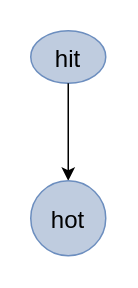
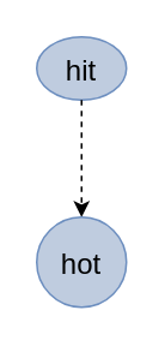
- <mxCell id="3" value="" style="endArrow=classic;html=1;rounded=0;exitX=0.5;exitY=1;exitDx=0;exitDy=0;entryX=0.5;entryY=0;entryDx=0;entryDy=0;" edge="1" parent="1" source="2" target="4"><mxGeometry width="50" height="50" relative="1" as="geometry"><mxPoint x="90" y="300" as="sourcePoint" /><mxPoint x="-240" y="130" as="targetPoint" /></mxGeometry></mxCell>
+ <mxCell id="3" value="" style="endArrow=classic;html=1;rounded=0;exitX=0.5;exitY=1;exitDx=0;exitDy=0;entryX=0.5;entryY=0;entryDx=0;entryDy=0;dashed=1;" edge="1" parent="1" source="2" target="4"><mxGeometry width="50" height="50" relative="1" as="geometry"><mxPoint x="90" y="300" as="sourcePoint" /><mxPoint x="-240" y="130" as="targetPoint" /></mxGeometry></mxCell>
